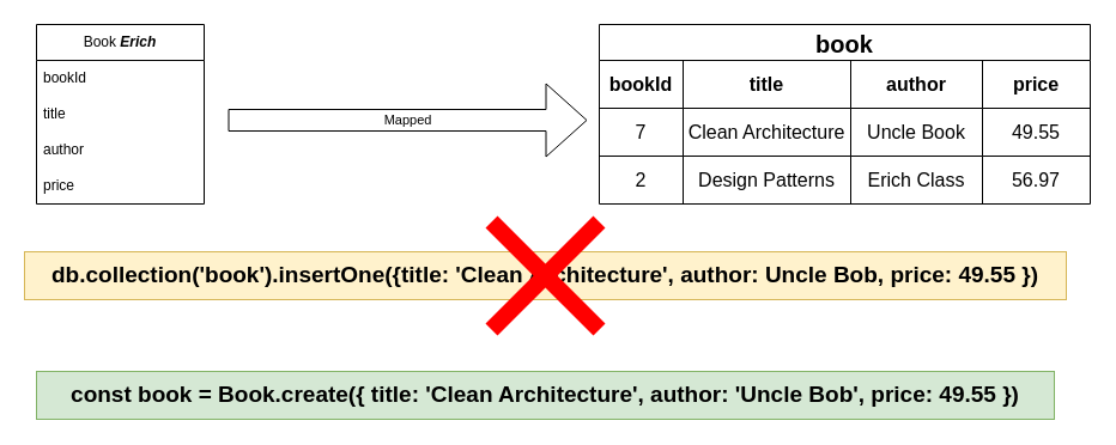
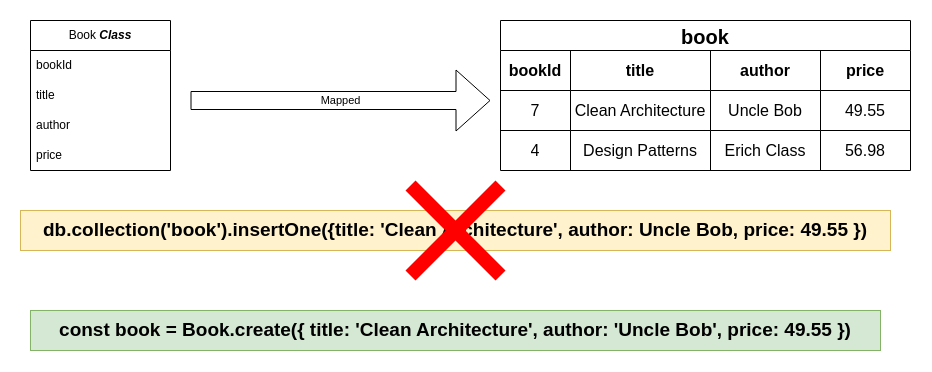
- <mxCell id="2" value="Book &lt;b&gt;&lt;i&gt;Erich&lt;/i&gt;&lt;/b&gt;" style="swimlane;fontStyle=0;childLayout=stackLayout;horizontal=1;startSize=30;horizontalStack=0;resizeParent=1;resizeParentMax=0;resizeLast=0;collapsible=1;marginBottom=0;whiteSpace=wrap;html=1;" parent="1" vertex="1"><mxGeometry x="30" y="20" width="140" height="150" as="geometry" /></mxCell>
+ <mxCell id="2" value="Book &lt;b&gt;&lt;i&gt;Class&lt;/i&gt;&lt;/b&gt;" style="swimlane;fontStyle=0;childLayout=stackLayout;horizontal=1;startSize=30;horizontalStack=0;resizeParent=1;resizeParentMax=0;resizeLast=0;collapsible=1;marginBottom=0;whiteSpace=wrap;html=1;" parent="1" vertex="1"><mxGeometry x="30" y="20" width="140" height="150" as="geometry" /></mxCell>
- <mxCell id="16" value="Uncle Book" style="shape=partialRectangle;html=1;whiteSpace=wrap;connectable=0;strokeColor=inherit;overflow=hidden;fillColor=none;top=0;left=0;bottom=0;right=0;pointerEvents=1;fontSize=16;" parent="13" vertex="1"><mxGeometry x="210" width="110" height="40" as="geometry"><mxRectangle width="110" height="40" as="alternateBounds" /></mxGeometry></mxCell>
+ <mxCell id="16" value="Uncle Bob" style="shape=partialRectangle;html=1;whiteSpace=wrap;connectable=0;strokeColor=inherit;overflow=hidden;fillColor=none;top=0;left=0;bottom=0;right=0;pointerEvents=1;fontSize=16;" parent="13" vertex="1"><mxGeometry x="210" width="110" height="40" as="geometry"><mxRectangle width="110" height="40" as="alternateBounds" /></mxGeometry></mxCell>
- <mxCell id="19" value="2" style="shape=partialRectangle;html=1;whiteSpace=wrap;connectable=0;strokeColor=inherit;overflow=hidden;fillColor=none;top=0;left=0;bottom=0;right=0;pointerEvents=1;fontSize=16;" parent="18" vertex="1"><mxGeometry width="70" height="40" as="geometry"><mxRectangle width="70" height="40" as="alternateBounds" /></mxGeometry></mxCell>
+ <mxCell id="19" value="4" style="shape=partialRectangle;html=1;whiteSpace=wrap;connectable=0;strokeColor=inherit;overflow=hidden;fillColor=none;top=0;left=0;bottom=0;right=0;pointerEvents=1;fontSize=16;" parent="18" vertex="1"><mxGeometry width="70" height="40" as="geometry"><mxRectangle width="70" height="40" as="alternateBounds" /></mxGeometry></mxCell>
- <mxCell id="22" value="56.97" style="shape=partialRectangle;html=1;whiteSpace=wrap;connectable=0;strokeColor=inherit;overflow=hidden;fillColor=none;top=0;left=0;bottom=0;right=0;pointerEvents=1;fontSize=16;" parent="18" vertex="1"><mxGeometry x="320" width="90" height="40" as="geometry"><mxRectangle width="90" height="40" as="alternateBounds" /></mxGeometry></mxCell>
+ <mxCell id="22" value="56.98" style="shape=partialRectangle;html=1;whiteSpace=wrap;connectable=0;strokeColor=inherit;overflow=hidden;fillColor=none;top=0;left=0;bottom=0;right=0;pointerEvents=1;fontSize=16;" parent="18" vertex="1"><mxGeometry x="320" width="90" height="40" as="geometry"><mxRectangle width="90" height="40" as="alternateBounds" /></mxGeometry></mxCell>
